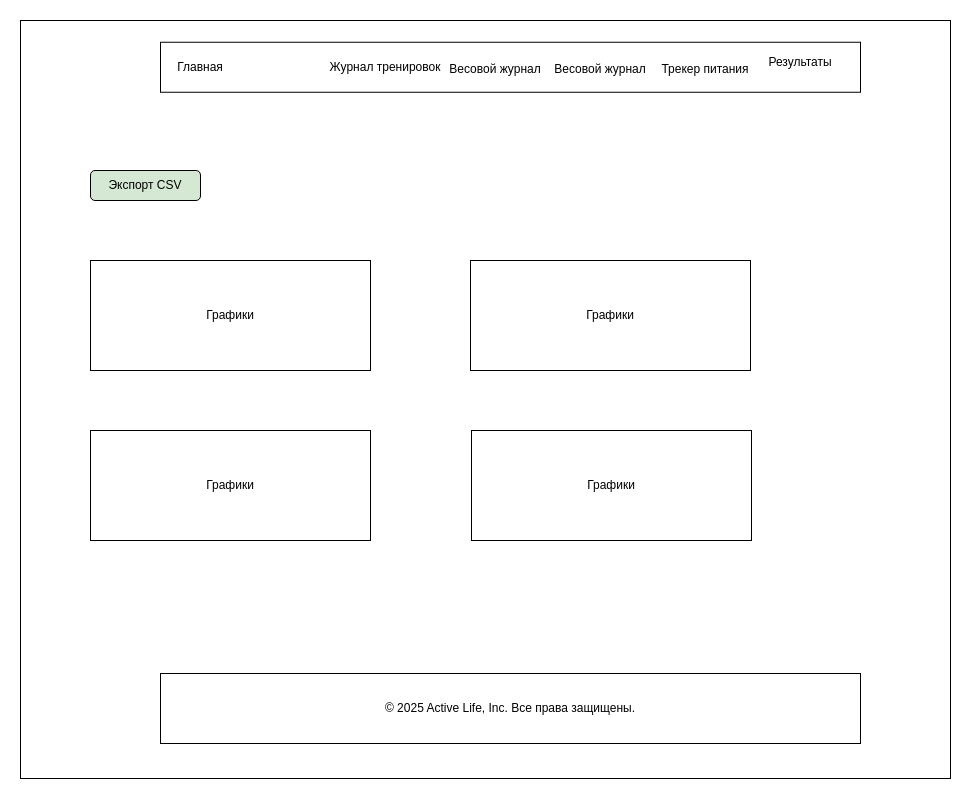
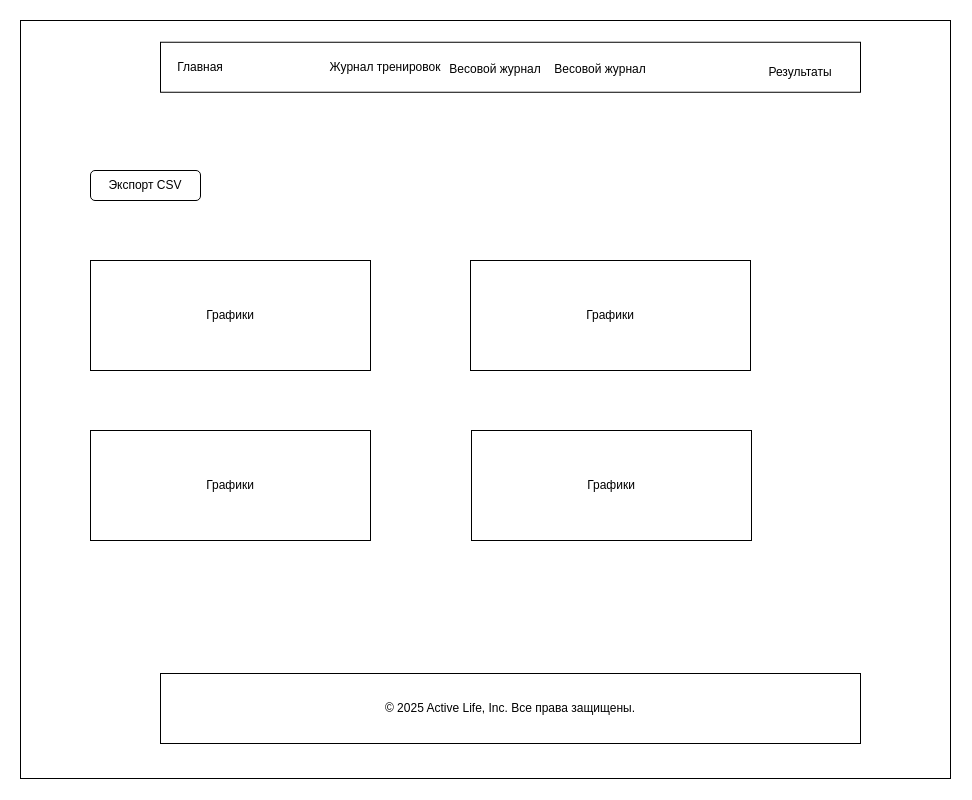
- <mxCell id="9" value="Результаты" style="text;html=1;align=center;verticalAlign=middle;whiteSpace=wrap;rounded=0;" vertex="1" parent="1"><mxGeometry x="770" y="47.38" width="60" height="30" as="geometry" /></mxCell>
+ <mxCell id="9" value="Результаты" style="text;html=1;align=center;verticalAlign=middle;whiteSpace=wrap;rounded=0;" vertex="1" parent="1"><mxGeometry x="770" y="57.38" width="60" height="30" as="geometry" /></mxCell>
- <mxCell id="8" value="Трекер питания" style="text;html=1;align=center;verticalAlign=middle;whiteSpace=wrap;rounded=0;" vertex="1" parent="1"><mxGeometry x="660" y="47.38" width="90" height="42.5" as="geometry" /></mxCell>
- <mxCell id="11" value="Экспорт CSV" style="rounded=1;whiteSpace=wrap;html=1;fillColor=#d5e8d4;" vertex="1" parent="1"><mxGeometry x="90" y="170" width="110" height="30" as="geometry" /></mxCell>
+ <mxCell id="11" value="Экспорт CSV" style="rounded=1;whiteSpace=wrap;html=1;" vertex="1" parent="1"><mxGeometry x="90" y="170" width="110" height="30" as="geometry" /></mxCell>
